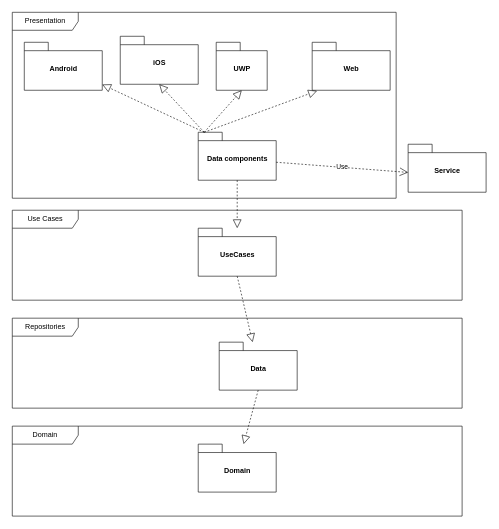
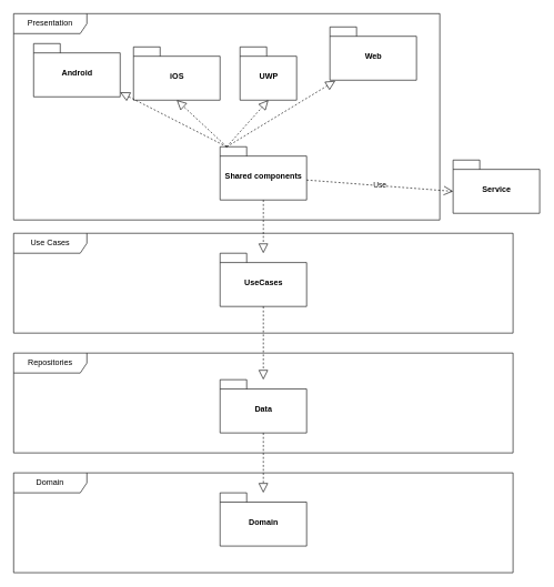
- <mxCell id="4" value="iOS" style="shape=folder;fontStyle=1;spacingTop=10;tabWidth=40;tabHeight=14;tabPosition=left;html=1;" vertex="1" parent="1"><mxGeometry x="200" y="60" width="130" height="80" as="geometry" /></mxCell>
+ <mxCell id="4" value="iOS" style="shape=folder;fontStyle=1;spacingTop=10;tabWidth=40;tabHeight=14;tabPosition=left;html=1;" vertex="1" parent="1"><mxGeometry x="200" y="70" width="130" height="80" as="geometry" /></mxCell>
- <mxCell id="3" value="&lt;div&gt;Android&lt;/div&gt;" style="shape=folder;fontStyle=1;spacingTop=10;tabWidth=40;tabHeight=14;tabPosition=left;html=1;" vertex="1" parent="1"><mxGeometry x="40" y="70" width="130" height="80" as="geometry" /></mxCell>
+ <mxCell id="3" value="&lt;div&gt;Android&lt;/div&gt;" style="shape=folder;fontStyle=1;spacingTop=10;tabWidth=40;tabHeight=14;tabPosition=left;html=1;" vertex="1" parent="1"><mxGeometry x="50" y="65" width="130" height="80" as="geometry" /></mxCell>
- <mxCell id="6" value="Web" style="shape=folder;fontStyle=1;spacingTop=10;tabWidth=40;tabHeight=14;tabPosition=left;html=1;" vertex="1" parent="1"><mxGeometry x="520" y="70" width="130" height="80" as="geometry" /></mxCell>
+ <mxCell id="6" value="Web" style="shape=folder;fontStyle=1;spacingTop=10;tabWidth=40;tabHeight=14;tabPosition=left;html=1;" vertex="1" parent="1"><mxGeometry x="495" y="40" width="130" height="80" as="geometry" /></mxCell>
- <mxCell id="7" value="&lt;div&gt;Data components&lt;/div&gt;" style="shape=folder;fontStyle=1;spacingTop=10;tabWidth=40;tabHeight=14;tabPosition=left;html=1;" vertex="1" parent="1"><mxGeometry x="330" y="220" width="130" height="80" as="geometry" /></mxCell>
+ <mxCell id="7" value="&lt;div&gt;Shared components&lt;/div&gt;" style="shape=folder;fontStyle=1;spacingTop=10;tabWidth=40;tabHeight=14;tabPosition=left;html=1;" vertex="1" parent="1"><mxGeometry x="330" y="220" width="130" height="80" as="geometry" /></mxCell>
- <mxCell id="16" value="Data" style="shape=folder;fontStyle=1;spacingTop=10;tabWidth=40;tabHeight=14;tabPosition=left;html=1;" vertex="1" parent="1"><mxGeometry x="365" y="570" width="130" height="80" as="geometry" /></mxCell>
+ <mxCell id="16" value="Data" style="shape=folder;fontStyle=1;spacingTop=10;tabWidth=40;tabHeight=14;tabPosition=left;html=1;" vertex="1" parent="1"><mxGeometry x="330" y="570" width="130" height="80" as="geometry" /></mxCell>
